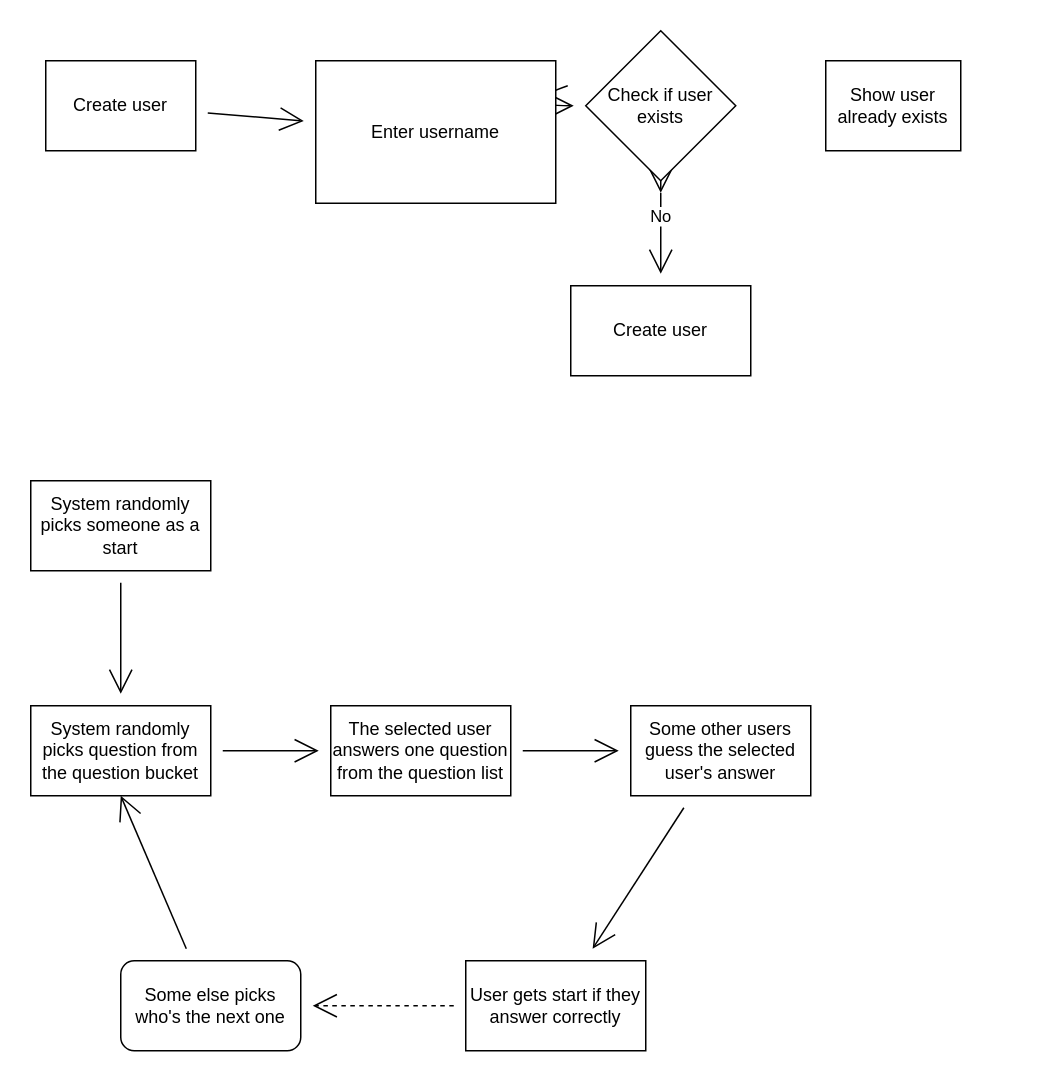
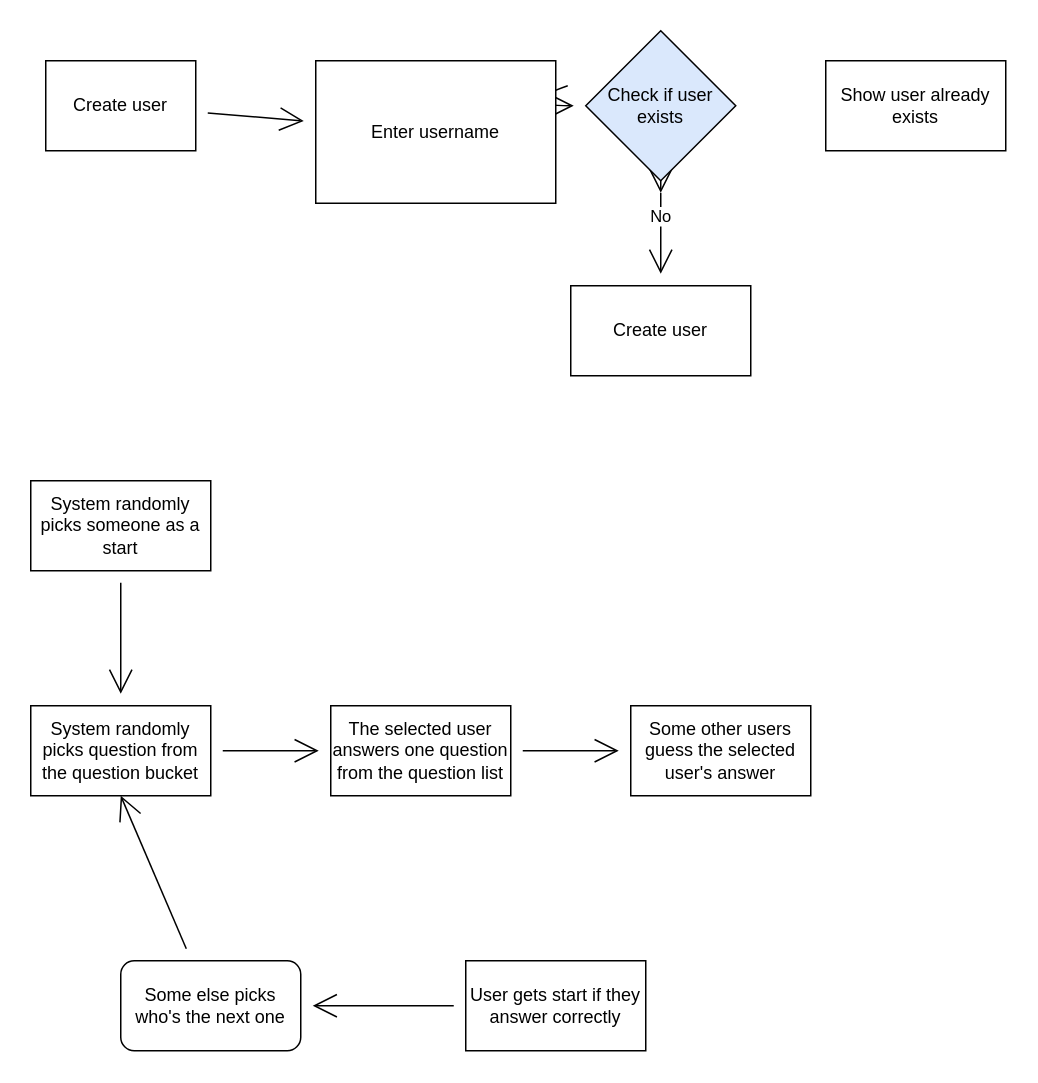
- <mxCell id="9" value="Check if user exists" style="rhombus;whiteSpace=wrap;html=1;rounded=0;hachureGap=4;" vertex="1" parent="1"><mxGeometry x="390" y="20" width="100" height="100" as="geometry" /></mxCell>
+ <mxCell id="9" value="Check if user exists" style="rhombus;whiteSpace=wrap;html=1;rounded=0;hachureGap=4;fillColor=#dae8fc;" vertex="1" parent="1"><mxGeometry x="390" y="20" width="100" height="100" as="geometry" /></mxCell>
- <mxCell id="10" value="Show user already exists" style="whiteSpace=wrap;html=1;rounded=0;hachureGap=4;" vertex="1" parent="1"><mxGeometry x="550" y="40" width="90" height="60" as="geometry" /></mxCell>
+ <mxCell id="10" value="Show user already exists" style="whiteSpace=wrap;html=1;rounded=0;hachureGap=4;" vertex="1" parent="1"><mxGeometry x="550" y="40" width="120" height="60" as="geometry" /></mxCell>
- <mxCell id="16" value="" style="edgeStyle=none;curved=1;rounded=0;orthogonalLoop=1;jettySize=auto;html=1;endArrow=open;startSize=14;endSize=14;sourcePerimeterSpacing=8;targetPerimeterSpacing=8;" edge="1" parent="1" source="17" target="19"><mxGeometry relative="1" as="geometry" /></mxCell>
- <mxCell id="18" value="" style="edgeStyle=none;curved=1;rounded=0;orthogonalLoop=1;jettySize=auto;html=1;endArrow=open;startSize=14;endSize=14;sourcePerimeterSpacing=8;targetPerimeterSpacing=8;dashed=1;" edge="1" parent="1" source="19" target="21"><mxGeometry relative="1" as="geometry" /></mxCell>
+ <mxCell id="18" value="" style="edgeStyle=none;curved=1;rounded=0;orthogonalLoop=1;jettySize=auto;html=1;endArrow=open;startSize=14;endSize=14;sourcePerimeterSpacing=8;targetPerimeterSpacing=8;" edge="1" parent="1" source="19" target="21"><mxGeometry relative="1" as="geometry" /></mxCell>
